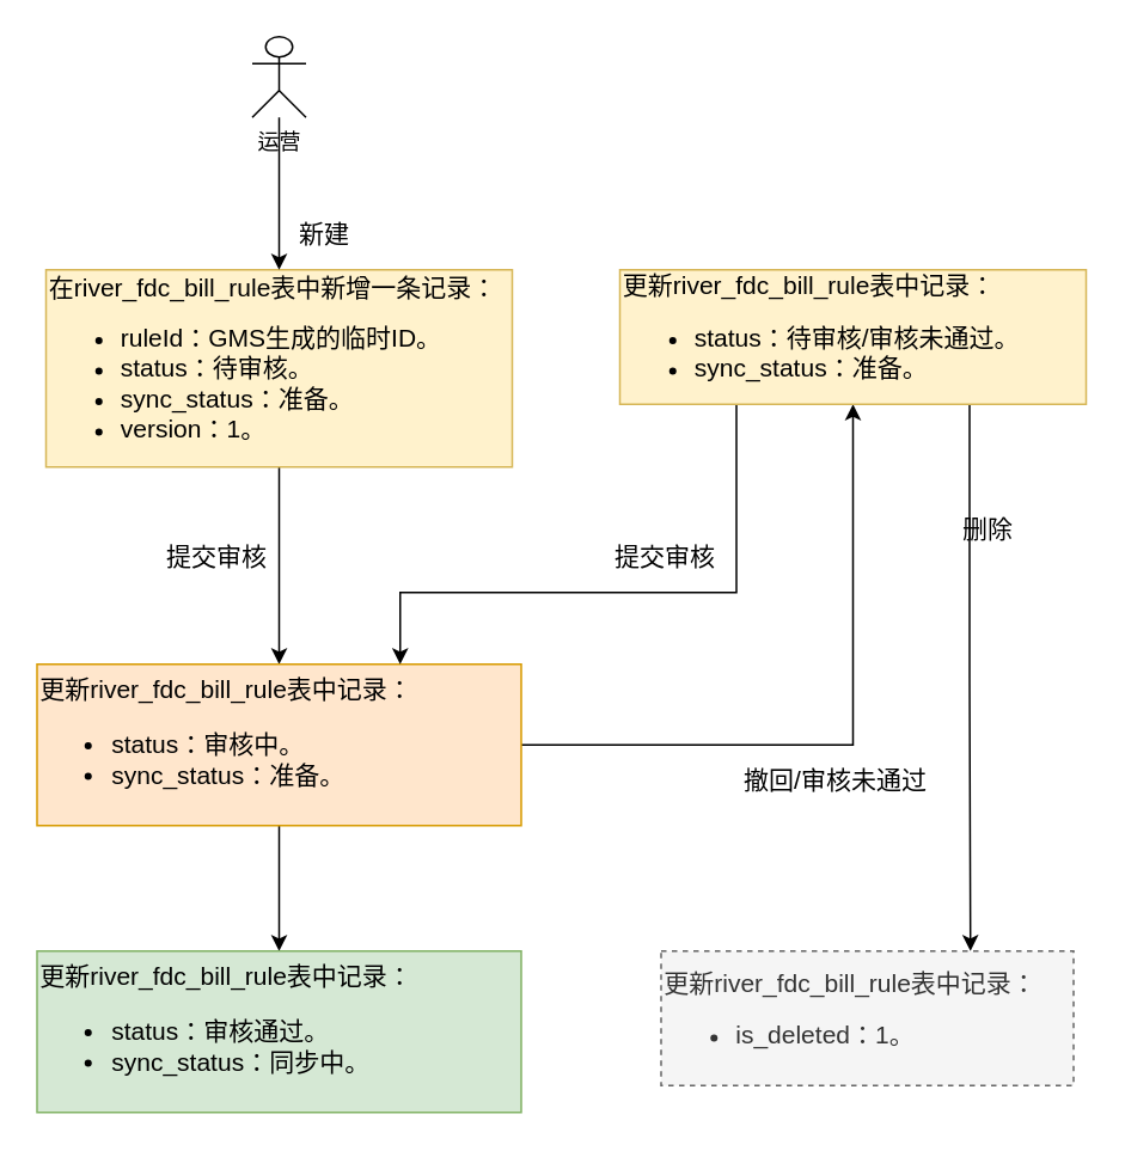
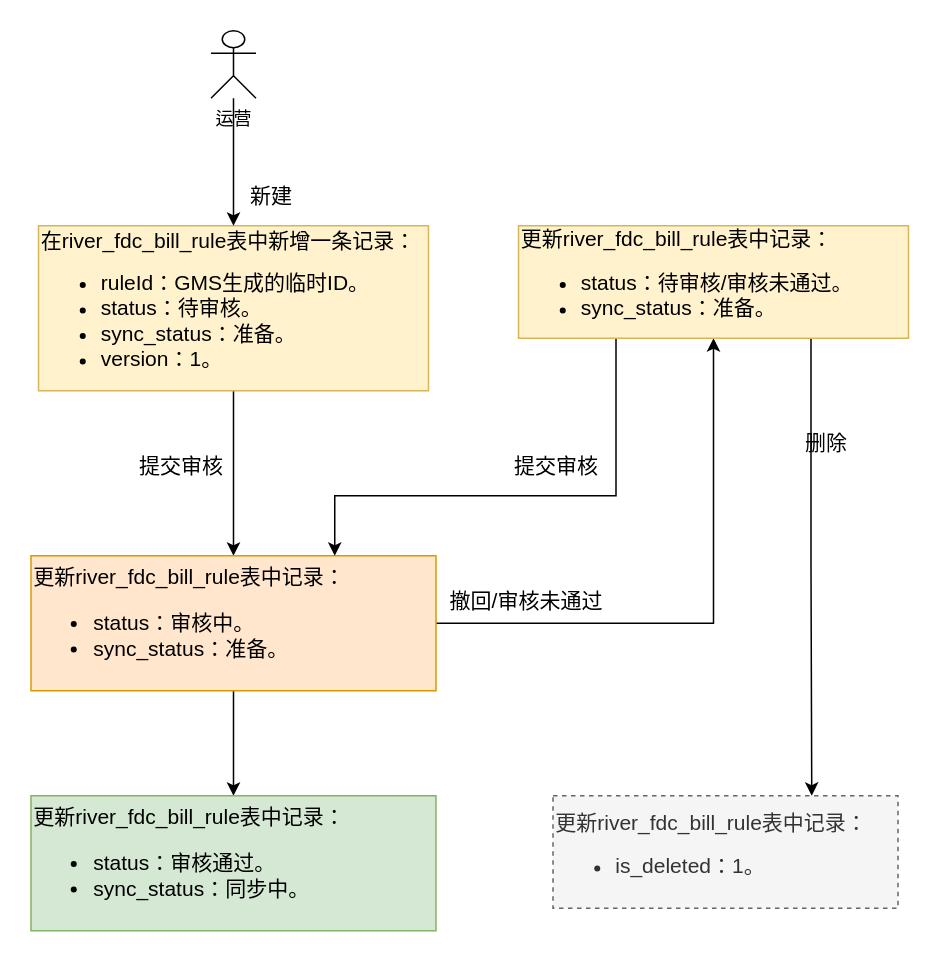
- <mxCell id="15" value="撤回/审核未通过" style="text;html=1;align=center;verticalAlign=middle;resizable=0;points=[];autosize=1;fontSize=14;" vertex="1" parent="1"><mxGeometry x="405" y="425" width="120" height="20" as="geometry" /></mxCell>
+ <mxCell id="15" value="撤回/审核未通过" style="text;html=1;align=center;verticalAlign=middle;resizable=0;points=[];autosize=1;fontSize=14;" vertex="1" parent="1"><mxGeometry x="290" y="390" width="120" height="20" as="geometry" /></mxCell>
